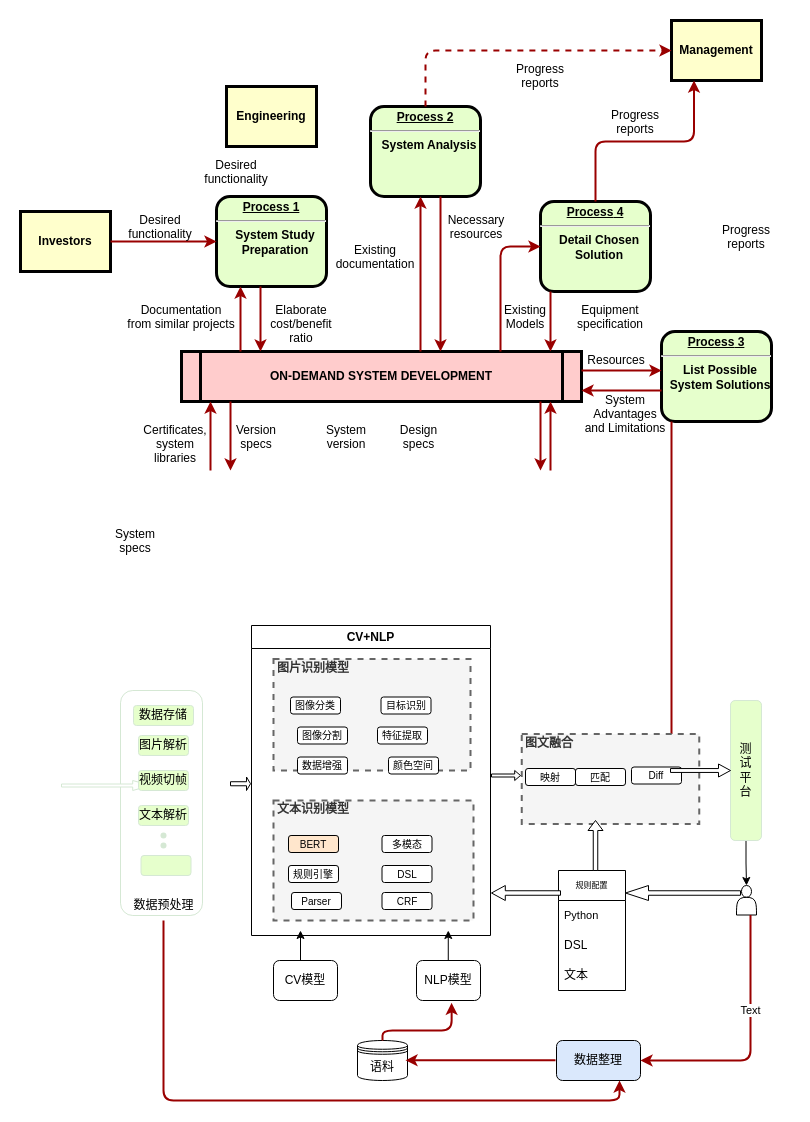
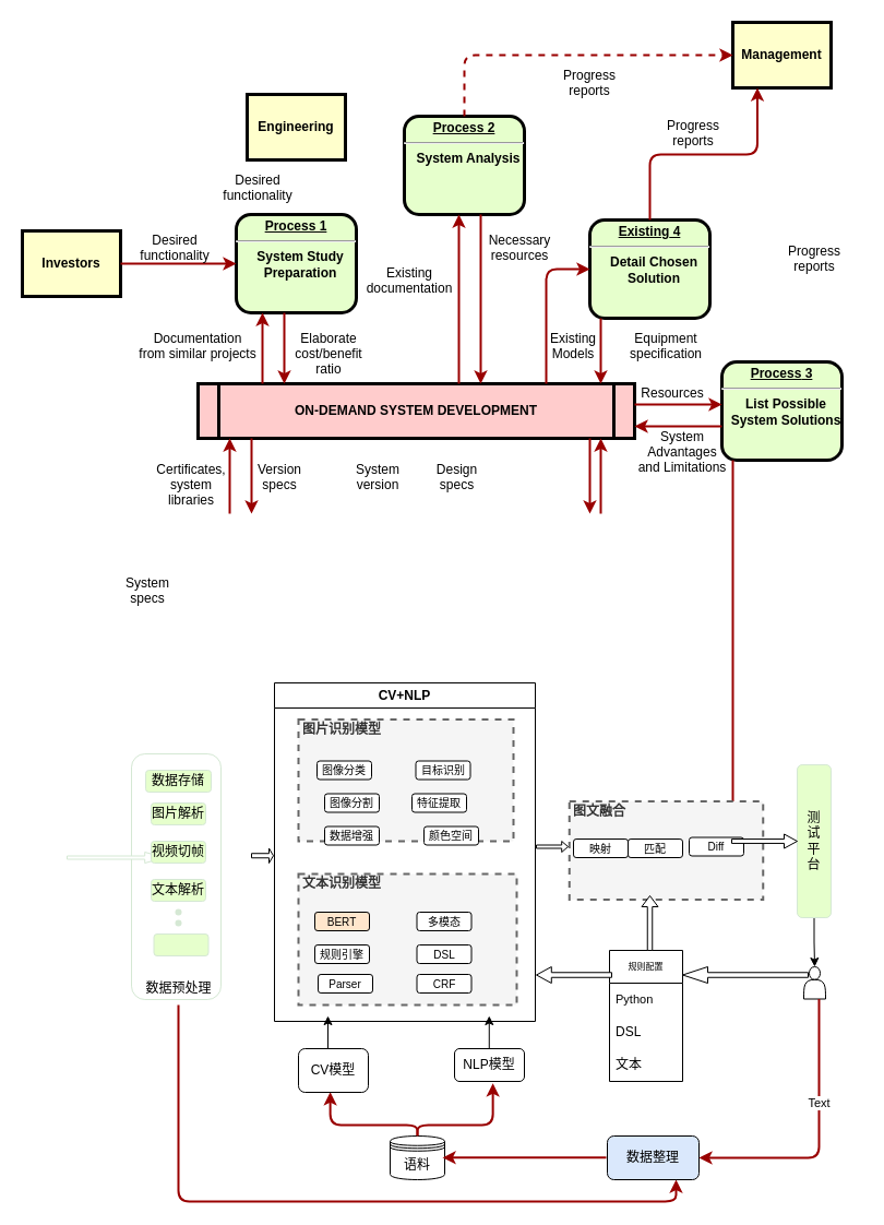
- <mxCell id="8" value="&lt;p style=&quot;margin: 0px; margin-top: 4px; text-align: center; text-decoration: underline;&quot;&gt;&lt;strong&gt;&lt;strong&gt;Process&lt;/strong&gt; 4&lt;br /&gt;&lt;/strong&gt;&lt;/p&gt;&lt;hr /&gt;&lt;p style=&quot;margin: 0px; margin-left: 8px;&quot;&gt;Detail Chosen&lt;/p&gt;&lt;p style=&quot;margin: 0px; margin-left: 8px;&quot;&gt;Solution&lt;/p&gt;" style="verticalAlign=middle;align=center;overflow=fill;fontSize=12;fontFamily=Helvetica;html=1;rounded=1;fontStyle=1;strokeWidth=3;fillColor=#E6FFCC" parent="1" vertex="1"><mxGeometry x="540" y="201" width="110" height="90" as="geometry" /></mxCell>
+ <mxCell id="8" value="&lt;p style=&quot;margin: 0px; margin-top: 4px; text-align: center; text-decoration: underline;&quot;&gt;&lt;strong&gt;&lt;strong&gt;Existing&lt;/strong&gt; 4&lt;br /&gt;&lt;/strong&gt;&lt;/p&gt;&lt;hr /&gt;&lt;p style=&quot;margin: 0px; margin-left: 8px;&quot;&gt;Detail Chosen&lt;/p&gt;&lt;p style=&quot;margin: 0px; margin-left: 8px;&quot;&gt;Solution&lt;/p&gt;" style="verticalAlign=middle;align=center;overflow=fill;fontSize=12;fontFamily=Helvetica;html=1;rounded=1;fontStyle=1;strokeWidth=3;fillColor=#E6FFCC" parent="1" vertex="1"><mxGeometry x="540" y="201" width="110" height="90" as="geometry" /></mxCell>
- <mxCell id="81" value="NLP模型" style="rounded=1;whiteSpace=wrap;html=1;" vertex="1" parent="1"><mxGeometry x="416" y="960" width="64" height="40" as="geometry" /></mxCell>
+ <mxCell id="81" value="NLP模型" style="rounded=1;whiteSpace=wrap;html=1;" vertex="1" parent="1"><mxGeometry x="416" y="960" width="64" height="30" as="geometry" /></mxCell>
+ <mxCell id="37" value="" style="edgeStyle=elbowEdgeStyle;elbow=vertical;strokeColor=#990000;strokeWidth=2;entryX=0.455;entryY=0.995;entryDx=0;entryDy=0;entryPerimeter=0;exitX=0.5;exitY=0;exitDx=0;exitDy=0;" parent="1" source="78" target="82" edge="1"><mxGeometry width="100" height="100" relative="1" as="geometry"><mxPoint x="357" y="1049.997" as="sourcePoint" /><mxPoint x="293.5" y="1049.997" as="targetPoint" /><Array as="points"><mxPoint x="390" y="1030" /></Array></mxGeometry></mxCell>
